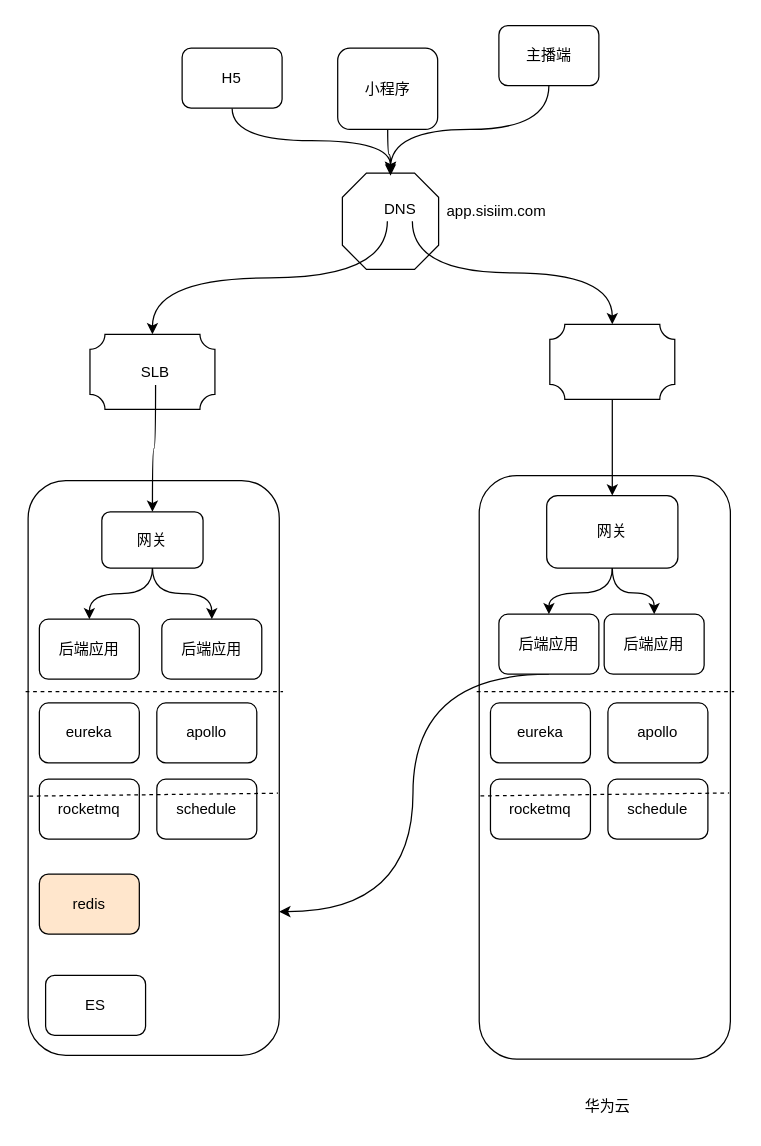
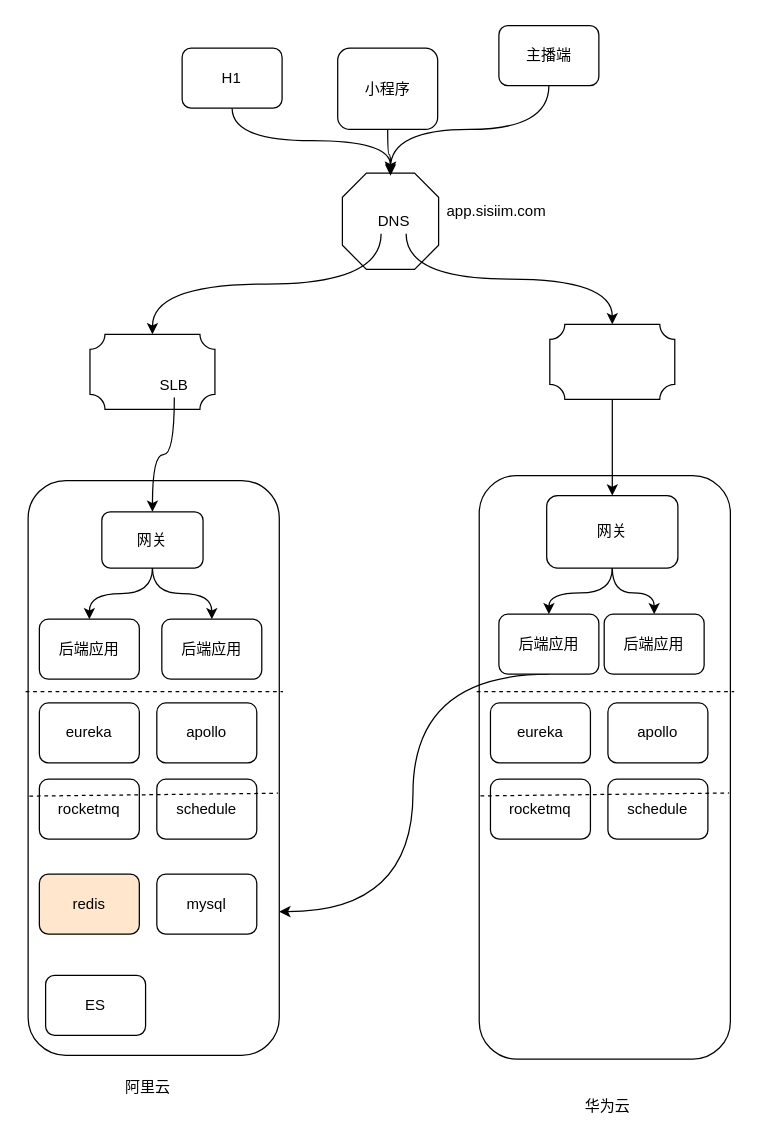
- <mxCell id="33" value="H5" style="rounded=1;whiteSpace=wrap;html=1;" parent="1" vertex="1"><mxGeometry x="145.25" y="38" width="80" height="48" as="geometry" /></mxCell>
+ <mxCell id="33" value="H1" style="rounded=1;whiteSpace=wrap;html=1;" parent="1" vertex="1"><mxGeometry x="145.25" y="38" width="80" height="48" as="geometry" /></mxCell>
- <mxCell id="7" value="DNS" style="text;html=1;strokeColor=none;fillColor=none;align=center;verticalAlign=middle;whiteSpace=wrap;rounded=0;" parent="1" vertex="1"><mxGeometry x="299.5" y="156.5" width="40" height="20" as="geometry" /></mxCell>
+ <mxCell id="7" value="DNS" style="text;html=1;strokeColor=none;fillColor=none;align=center;verticalAlign=middle;whiteSpace=wrap;rounded=0;" parent="1" vertex="1"><mxGeometry x="294.5" y="166.5" width="40" height="20" as="geometry" /></mxCell>
- <mxCell id="40" value="SLB" style="text;html=1;strokeColor=none;fillColor=none;align=center;verticalAlign=middle;whiteSpace=wrap;rounded=0;shadow=1;" parent="1" vertex="1"><mxGeometry x="104" y="287.5" width="40" height="20" as="geometry" /></mxCell>
+ <mxCell id="40" value="SLB" style="text;html=1;strokeColor=none;fillColor=none;align=center;verticalAlign=middle;whiteSpace=wrap;rounded=0;shadow=1;" parent="1" vertex="1"><mxGeometry x="119" y="297.5" width="40" height="20" as="geometry" /></mxCell>
+ <mxCell id="22" value="mysql" style="rounded=1;whiteSpace=wrap;html=1;" parent="1" vertex="1"><mxGeometry x="125" y="699" width="80" height="48" as="geometry" /></mxCell>
+ <mxCell id="41" value="阿里云" style="text;html=1;strokeColor=none;fillColor=none;align=center;verticalAlign=middle;whiteSpace=wrap;rounded=0;shadow=1;" parent="1" vertex="1"><mxGeometry x="98" y="860" width="40" height="20" as="geometry" /></mxCell>
